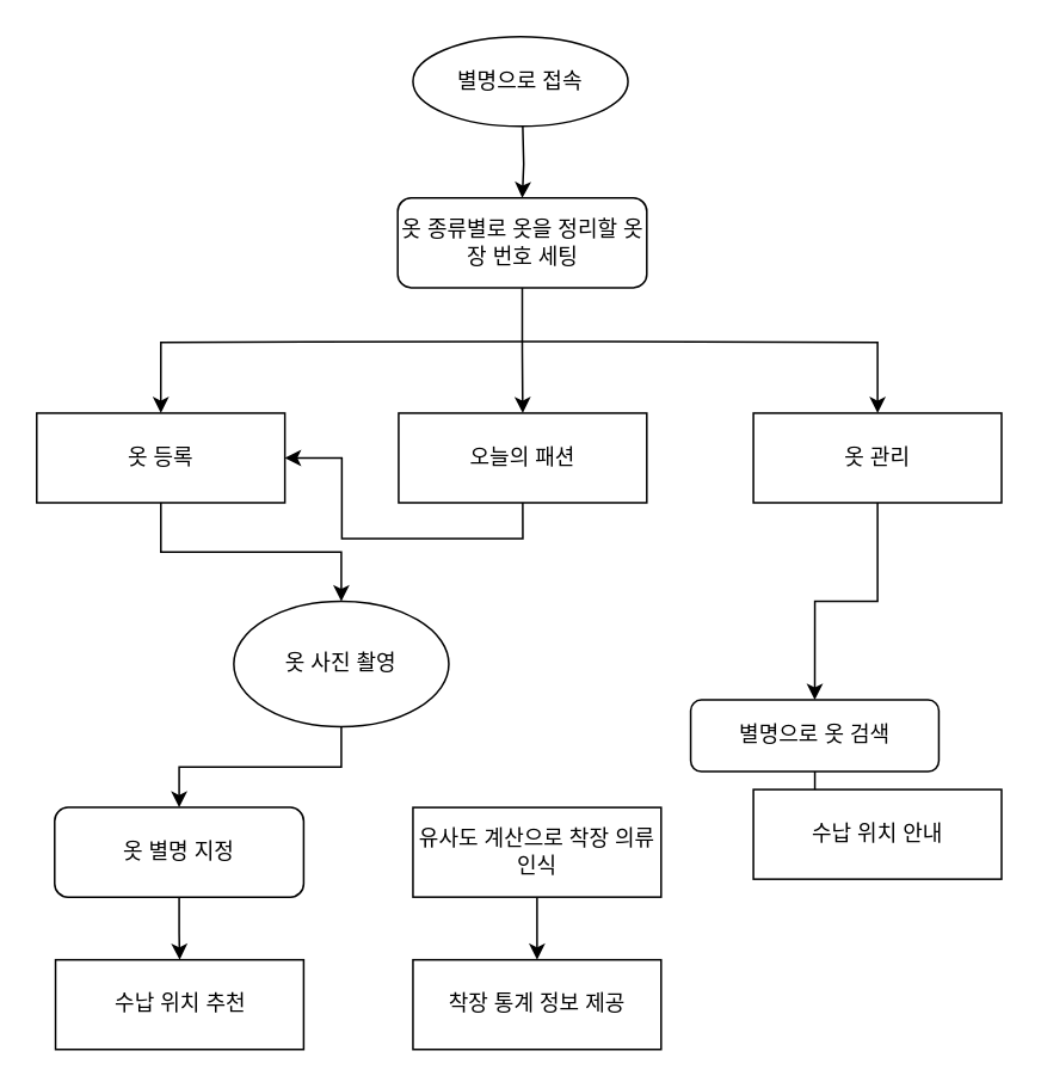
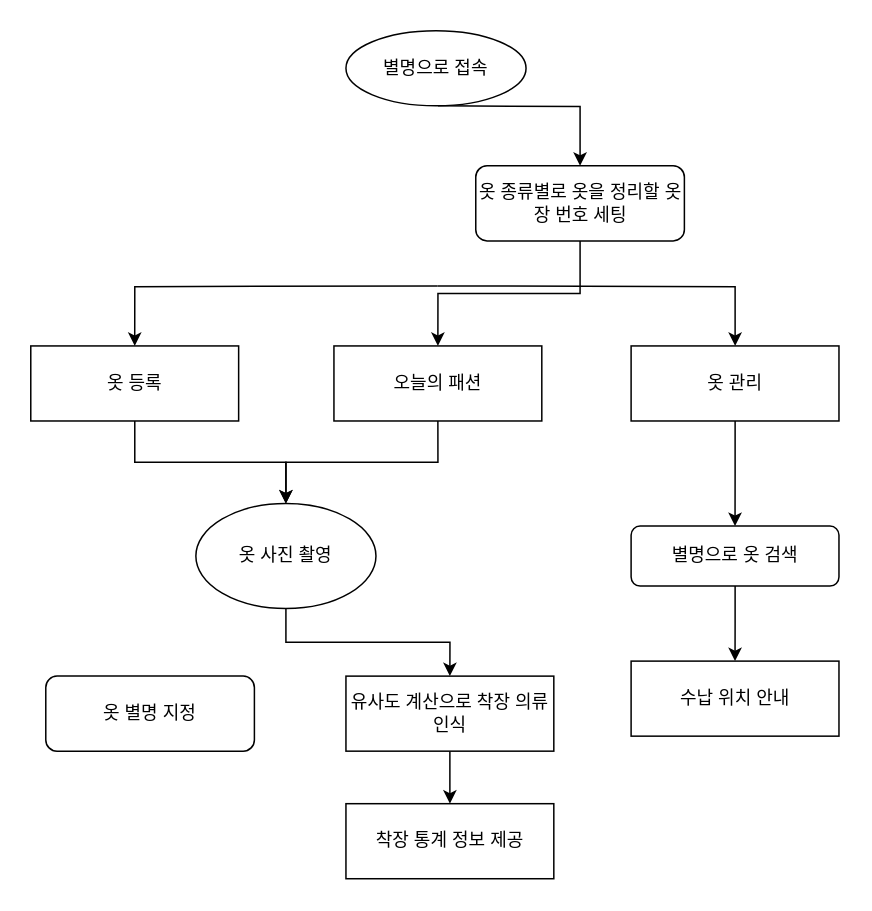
- <mxCell id="6" value="옷 종류별로 옷을 정리할 옷장 번호 세팅" style="rounded=1;whiteSpace=wrap;html=1;fontSize=12;glass=0;strokeWidth=1;shadow=0;" vertex="1" parent="1"><mxGeometry x="221.5" y="110" width="139" height="50" as="geometry" /></mxCell>
+ <mxCell id="6" value="옷 종류별로 옷을 정리할 옷장 번호 세팅" style="rounded=1;whiteSpace=wrap;html=1;fontSize=12;glass=0;strokeWidth=1;shadow=0;" vertex="1" parent="1"><mxGeometry x="316.5" y="110" width="139" height="50" as="geometry" /></mxCell>
- <mxCell id="7" style="edgeStyle=orthogonalEdgeStyle;rounded=0;orthogonalLoop=1;jettySize=auto;html=1;exitX=0.5;exitY=1;exitDx=0;exitDy=0;" edge="1" parent="1" source="8" target="12"><mxGeometry relative="1" as="geometry" /></mxCell>
+ <mxCell id="7" style="edgeStyle=orthogonalEdgeStyle;rounded=0;orthogonalLoop=1;jettySize=auto;html=1;exitX=0.5;exitY=1;exitDx=0;exitDy=0;entryX=0.5;entryY=0;entryDx=0;entryDy=0;" edge="1" parent="1" source="8" target="14"><mxGeometry relative="1" as="geometry" /></mxCell>
- <mxCell id="16" value="별명으로 옷 검색" style="rounded=1;whiteSpace=wrap;html=1;fontSize=12;glass=0;strokeWidth=1;shadow=0;" vertex="1" parent="1"><mxGeometry x="385" y="390" width="138.5" height="40" as="geometry" /></mxCell>
+ <mxCell id="16" value="별명으로 옷 검색" style="rounded=1;whiteSpace=wrap;html=1;fontSize=12;glass=0;strokeWidth=1;shadow=0;" vertex="1" parent="1"><mxGeometry x="420" y="350" width="138.5" height="40" as="geometry" /></mxCell>
- <mxCell id="13" style="edgeStyle=orthogonalEdgeStyle;rounded=0;orthogonalLoop=1;jettySize=auto;html=1;exitX=0.5;exitY=1;exitDx=0;exitDy=0;" edge="1" parent="1" source="14" target="21"><mxGeometry relative="1" as="geometry" /></mxCell>
+ <mxCell id="13" style="edgeStyle=orthogonalEdgeStyle;rounded=0;orthogonalLoop=1;jettySize=auto;html=1;exitX=0.5;exitY=1;exitDx=0;exitDy=0;entryX=0.5;entryY=0;entryDx=0;entryDy=0;" edge="1" parent="1" source="14" target="19"><mxGeometry relative="1" as="geometry" /></mxCell>
- <mxCell id="20" style="edgeStyle=orthogonalEdgeStyle;rounded=0;orthogonalLoop=1;jettySize=auto;html=1;entryX=0.5;entryY=0;entryDx=0;entryDy=0;" edge="1" parent="1" source="21" target="22"><mxGeometry relative="1" as="geometry" /></mxCell>
- <mxCell id="22" value="수납 위치 추천" style="rounded=0;whiteSpace=wrap;html=1;" vertex="1" parent="1"><mxGeometry x="30.5" y="535" width="138.5" height="50" as="geometry" /></mxCell>
